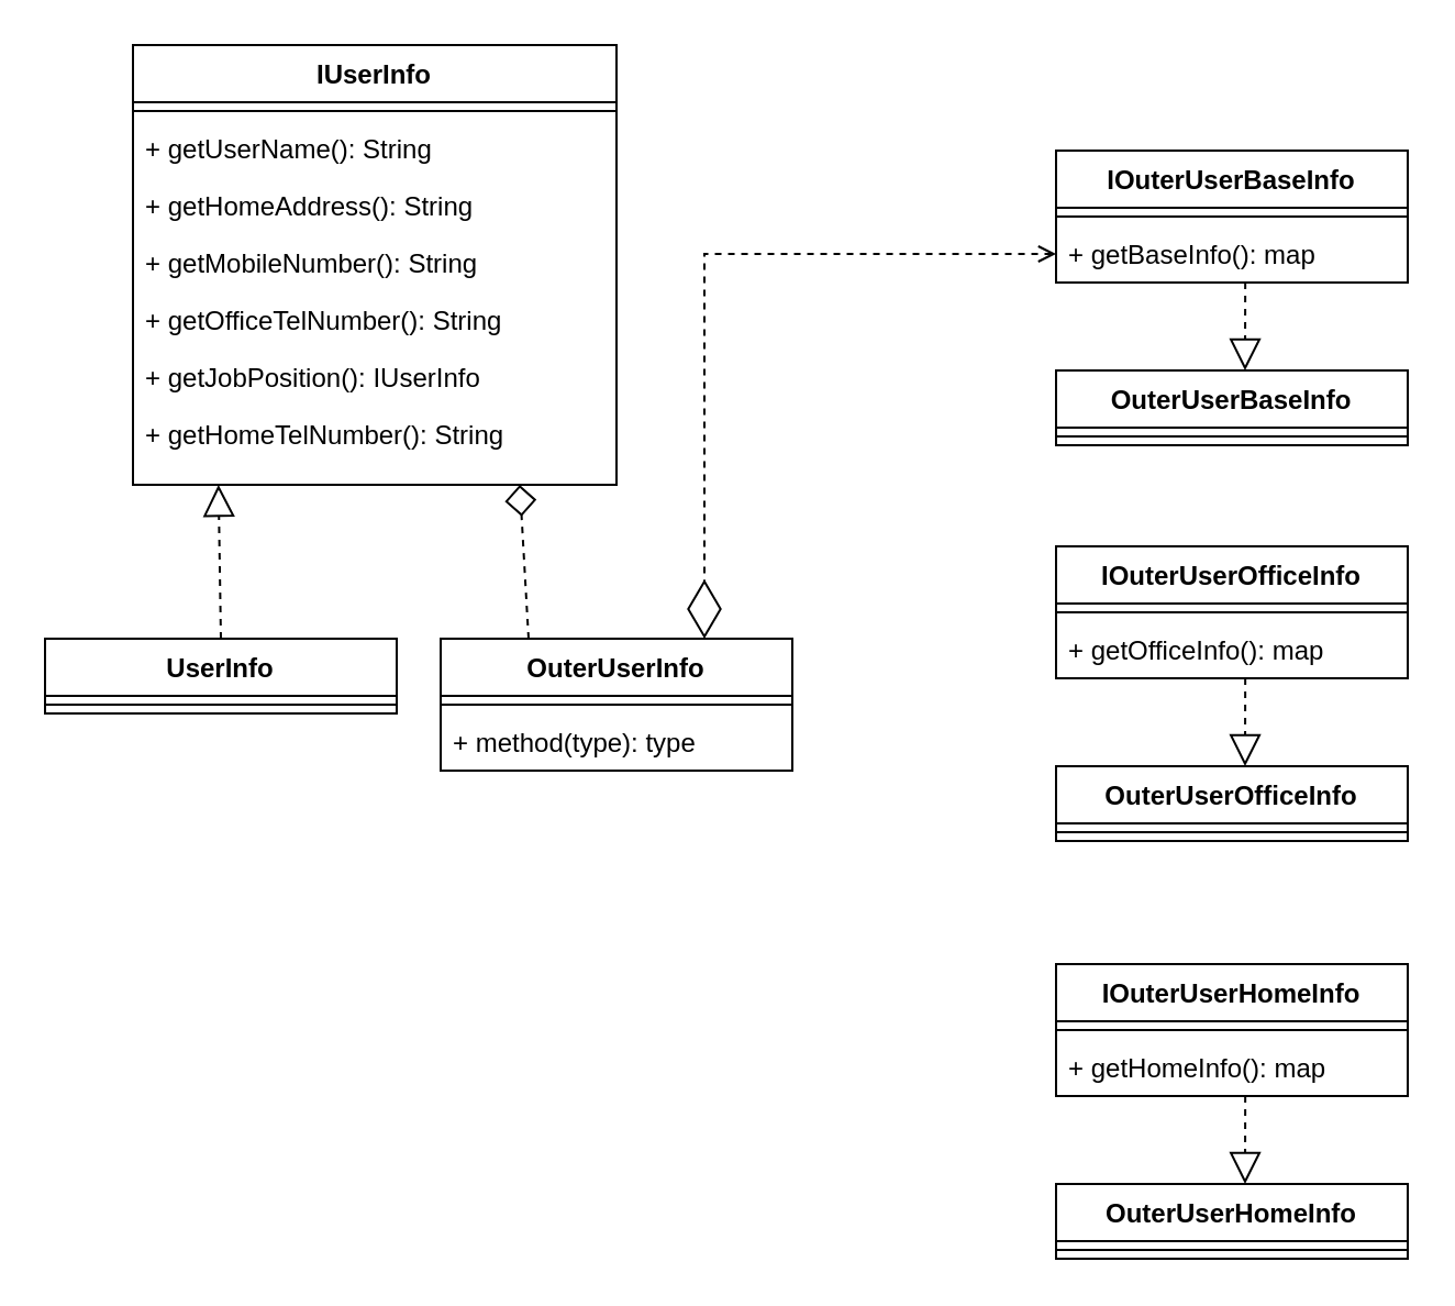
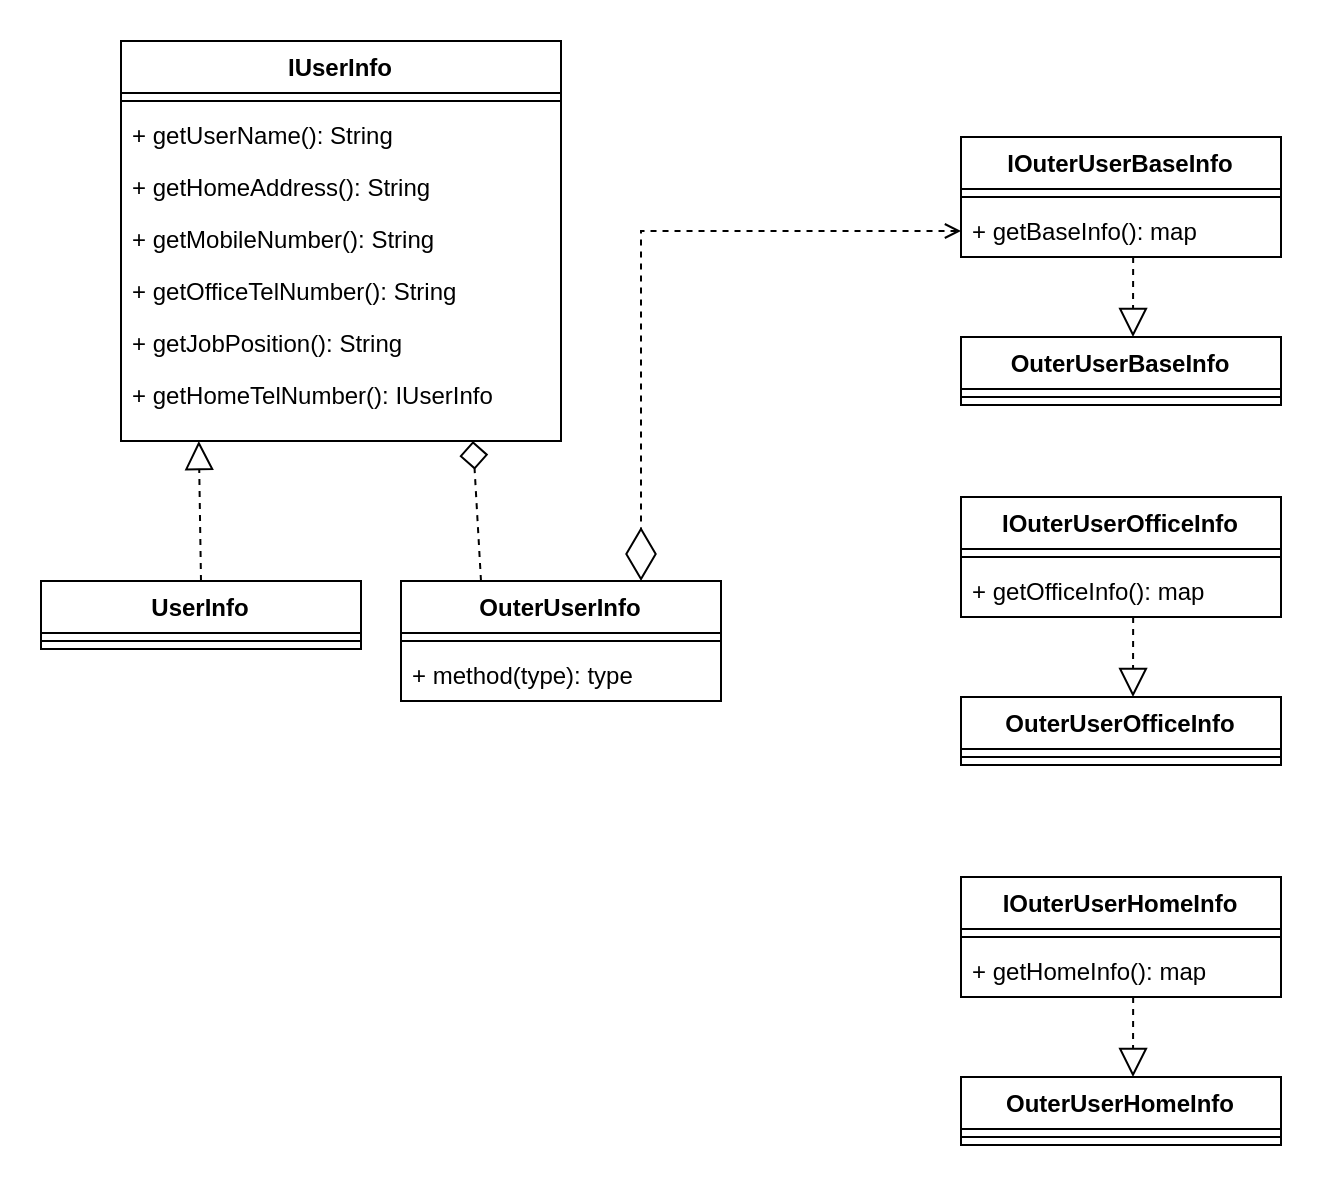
- <mxCell id="8" value="+ getJobPosition(): IUserInfo" style="text;strokeColor=none;fillColor=none;align=left;verticalAlign=top;spacingLeft=4;spacingRight=4;overflow=hidden;rotatable=0;points=[[0,0.5],[1,0.5]];portConstraint=eastwest;whiteSpace=wrap;html=1;" vertex="1" parent="2"><mxGeometry y="138" width="220" height="26" as="geometry" /></mxCell>
+ <mxCell id="8" value="+ getJobPosition(): String" style="text;strokeColor=none;fillColor=none;align=left;verticalAlign=top;spacingLeft=4;spacingRight=4;overflow=hidden;rotatable=0;points=[[0,0.5],[1,0.5]];portConstraint=eastwest;whiteSpace=wrap;html=1;" vertex="1" parent="2"><mxGeometry y="138" width="220" height="26" as="geometry" /></mxCell>
- <mxCell id="9" value="+ getHomeTelNumber(): String" style="text;strokeColor=none;fillColor=none;align=left;verticalAlign=top;spacingLeft=4;spacingRight=4;overflow=hidden;rotatable=0;points=[[0,0.5],[1,0.5]];portConstraint=eastwest;whiteSpace=wrap;html=1;" vertex="1" parent="2"><mxGeometry y="164" width="220" height="36" as="geometry" /></mxCell>
+ <mxCell id="9" value="+ getHomeTelNumber(): IUserInfo" style="text;strokeColor=none;fillColor=none;align=left;verticalAlign=top;spacingLeft=4;spacingRight=4;overflow=hidden;rotatable=0;points=[[0,0.5],[1,0.5]];portConstraint=eastwest;whiteSpace=wrap;html=1;" vertex="1" parent="2"><mxGeometry y="164" width="220" height="36" as="geometry" /></mxCell>
